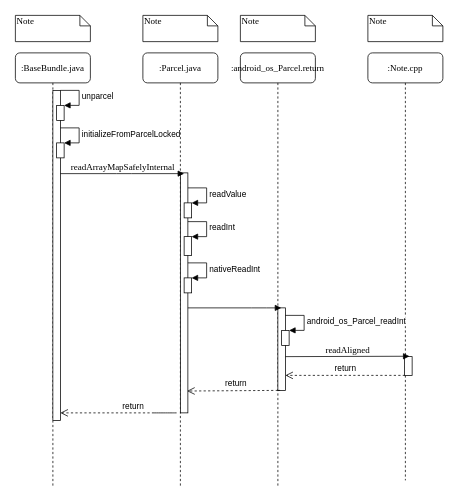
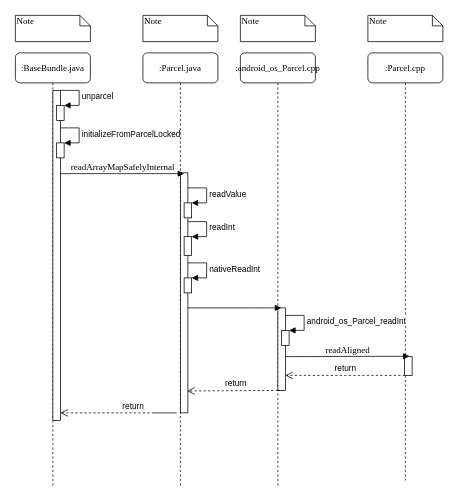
- <mxCell id="8" value=":android_os_Parcel.return" style="shape=umlLifeline;perimeter=lifelinePerimeter;whiteSpace=wrap;html=1;container=1;collapsible=0;recursiveResize=0;outlineConnect=0;rounded=1;shadow=0;comic=0;labelBackgroundColor=none;strokeWidth=1;fontFamily=Verdana;fontSize=12;align=center;" parent="1" vertex="1"><mxGeometry x="320" y="70" width="100" height="580" as="geometry" /></mxCell>
+ <mxCell id="8" value=":android_os_Parcel.cpp" style="shape=umlLifeline;perimeter=lifelinePerimeter;whiteSpace=wrap;html=1;container=1;collapsible=0;recursiveResize=0;outlineConnect=0;rounded=1;shadow=0;comic=0;labelBackgroundColor=none;strokeWidth=1;fontFamily=Verdana;fontSize=12;align=center;" parent="1" vertex="1"><mxGeometry x="320" y="70" width="100" height="580" as="geometry" /></mxCell>
- <mxCell id="10" value=":Note.cpp" style="shape=umlLifeline;perimeter=lifelinePerimeter;whiteSpace=wrap;html=1;container=1;collapsible=0;recursiveResize=0;outlineConnect=0;rounded=1;shadow=0;comic=0;labelBackgroundColor=none;strokeWidth=1;fontFamily=Verdana;fontSize=12;align=center;" parent="1" vertex="1"><mxGeometry x="490" y="70" width="100" height="570" as="geometry" /></mxCell>
+ <mxCell id="10" value=":Parcel.cpp" style="shape=umlLifeline;perimeter=lifelinePerimeter;whiteSpace=wrap;html=1;container=1;collapsible=0;recursiveResize=0;outlineConnect=0;rounded=1;shadow=0;comic=0;labelBackgroundColor=none;strokeWidth=1;fontFamily=Verdana;fontSize=12;align=center;" parent="1" vertex="1"><mxGeometry x="490" y="70" width="100" height="570" as="geometry" /></mxCell>
